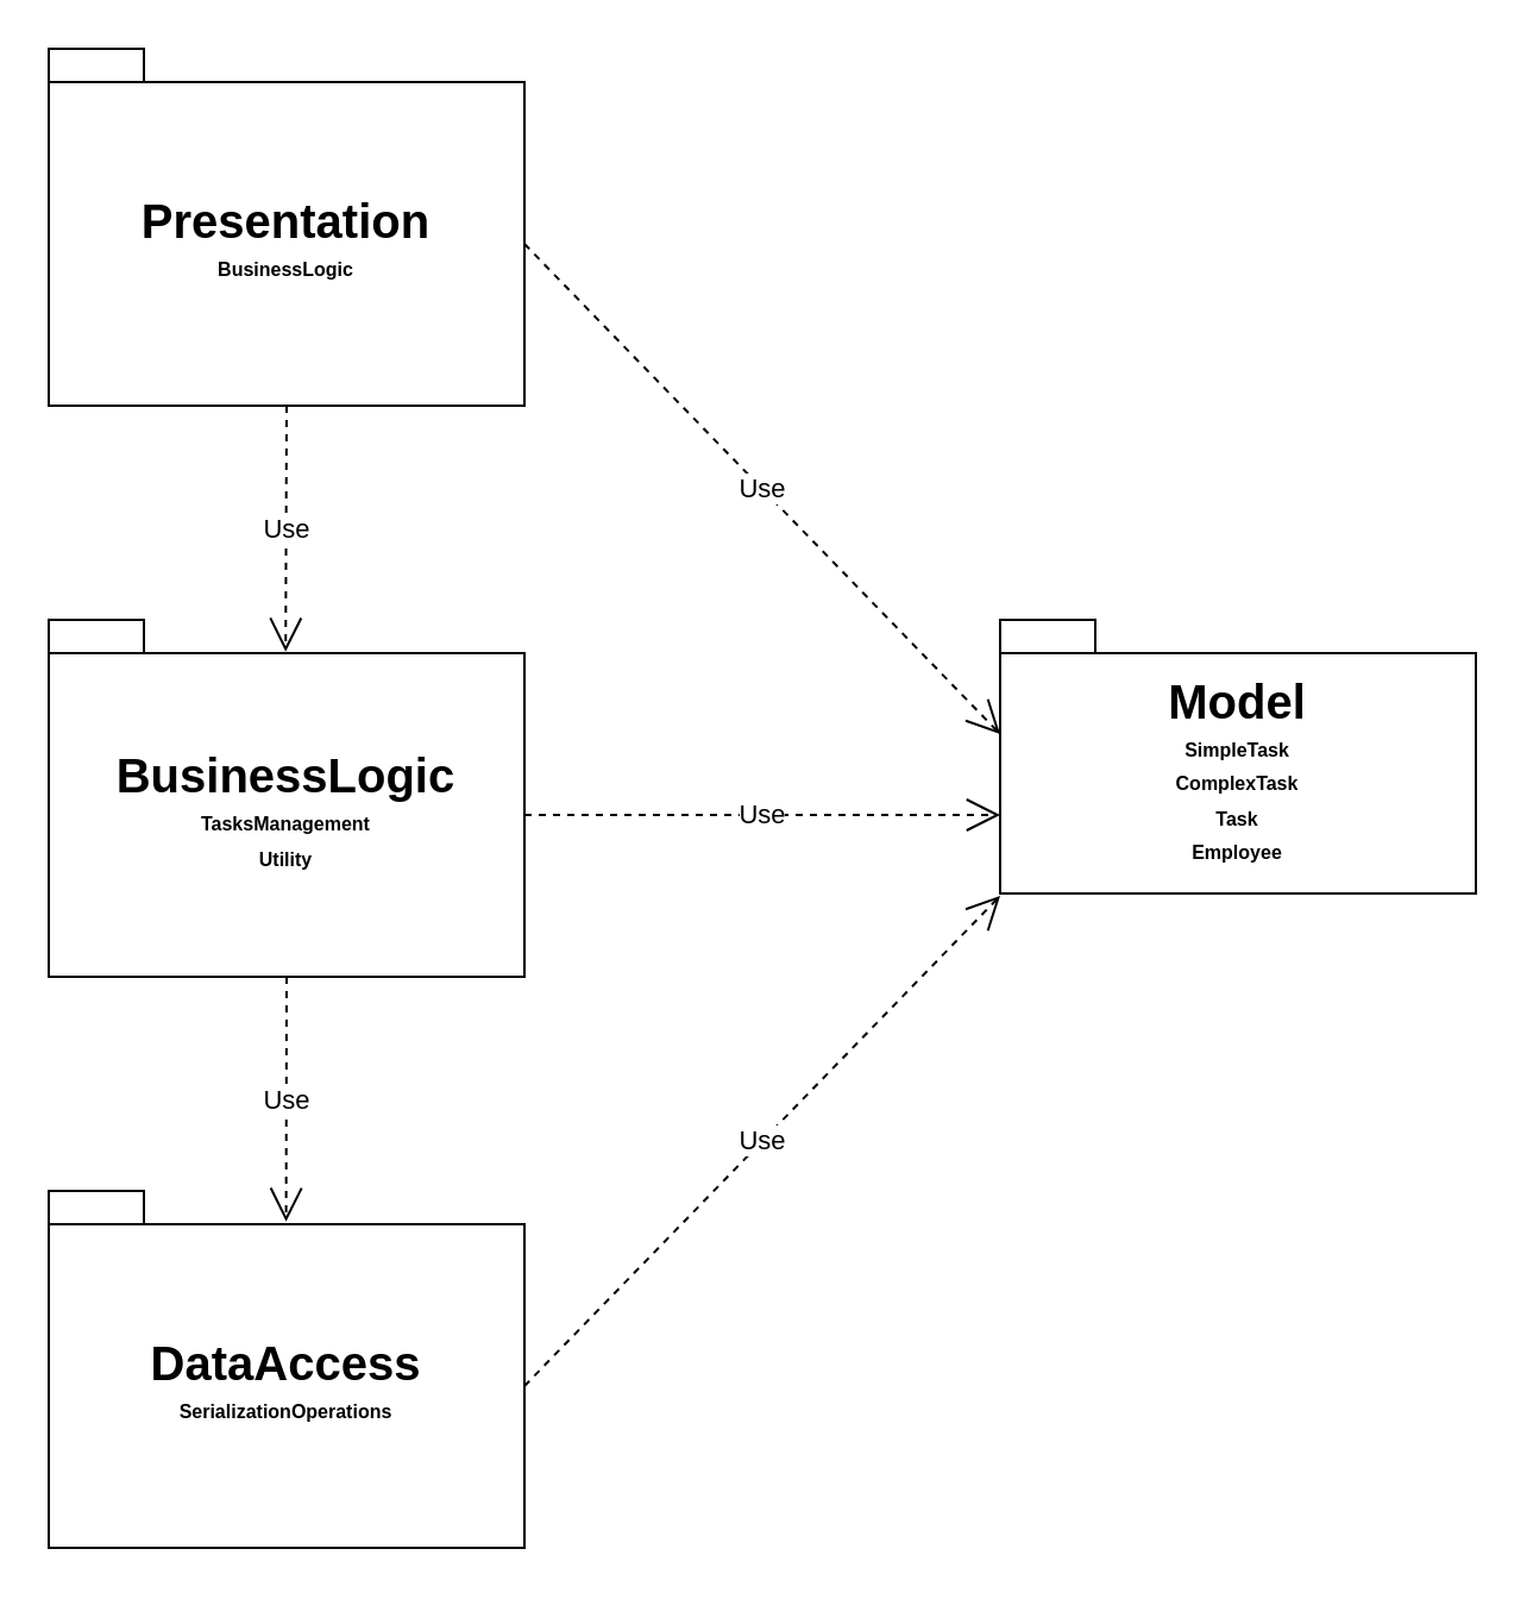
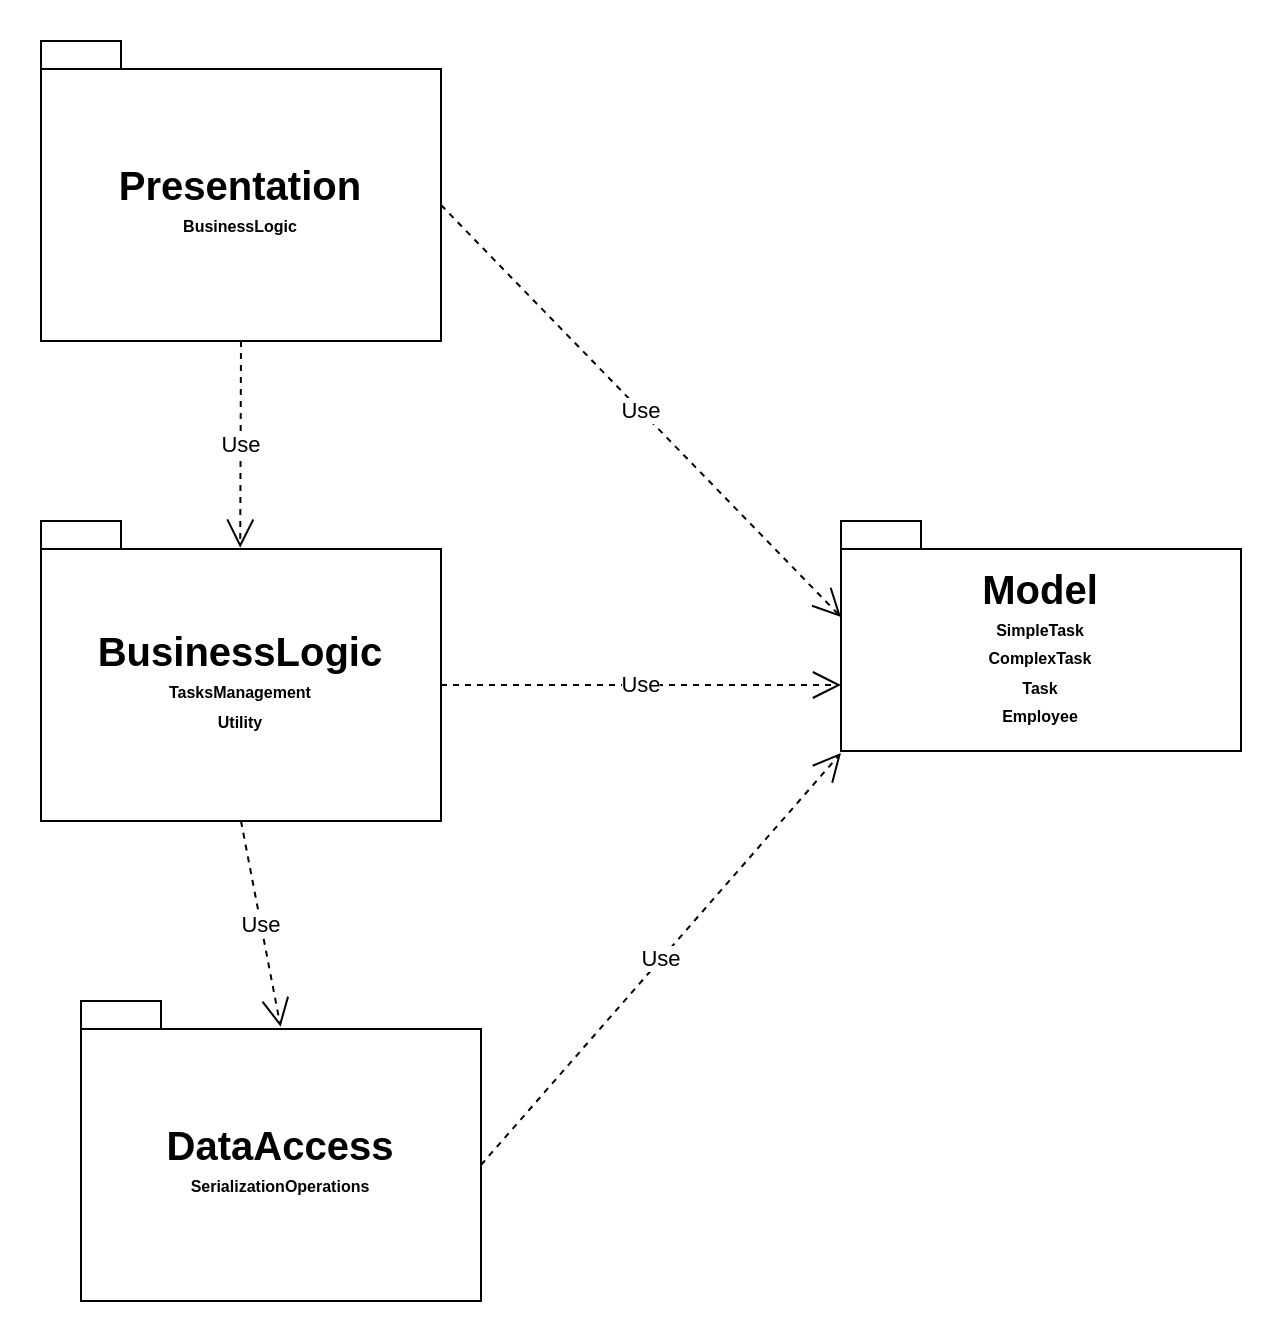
- <mxCell id="4" value="&lt;font style=&quot;font-size: 20px;&quot;&gt;DataAccess&lt;/font&gt;&lt;div&gt;&lt;font style=&quot;font-size: 8px;&quot;&gt;SerializationOperations&lt;/font&gt;&lt;/div&gt;" style="shape=folder;fontStyle=1;spacingTop=10;tabWidth=40;tabHeight=14;tabPosition=left;html=1;whiteSpace=wrap;" vertex="1" parent="1"><mxGeometry x="20" y="500" width="200" height="150" as="geometry" /></mxCell>
+ <mxCell id="4" value="&lt;font style=&quot;font-size: 20px;&quot;&gt;DataAccess&lt;/font&gt;&lt;div&gt;&lt;font style=&quot;font-size: 8px;&quot;&gt;SerializationOperations&lt;/font&gt;&lt;/div&gt;" style="shape=folder;fontStyle=1;spacingTop=10;tabWidth=40;tabHeight=14;tabPosition=left;html=1;whiteSpace=wrap;" vertex="1" parent="1"><mxGeometry x="40" y="500" width="200" height="150" as="geometry" /></mxCell>
